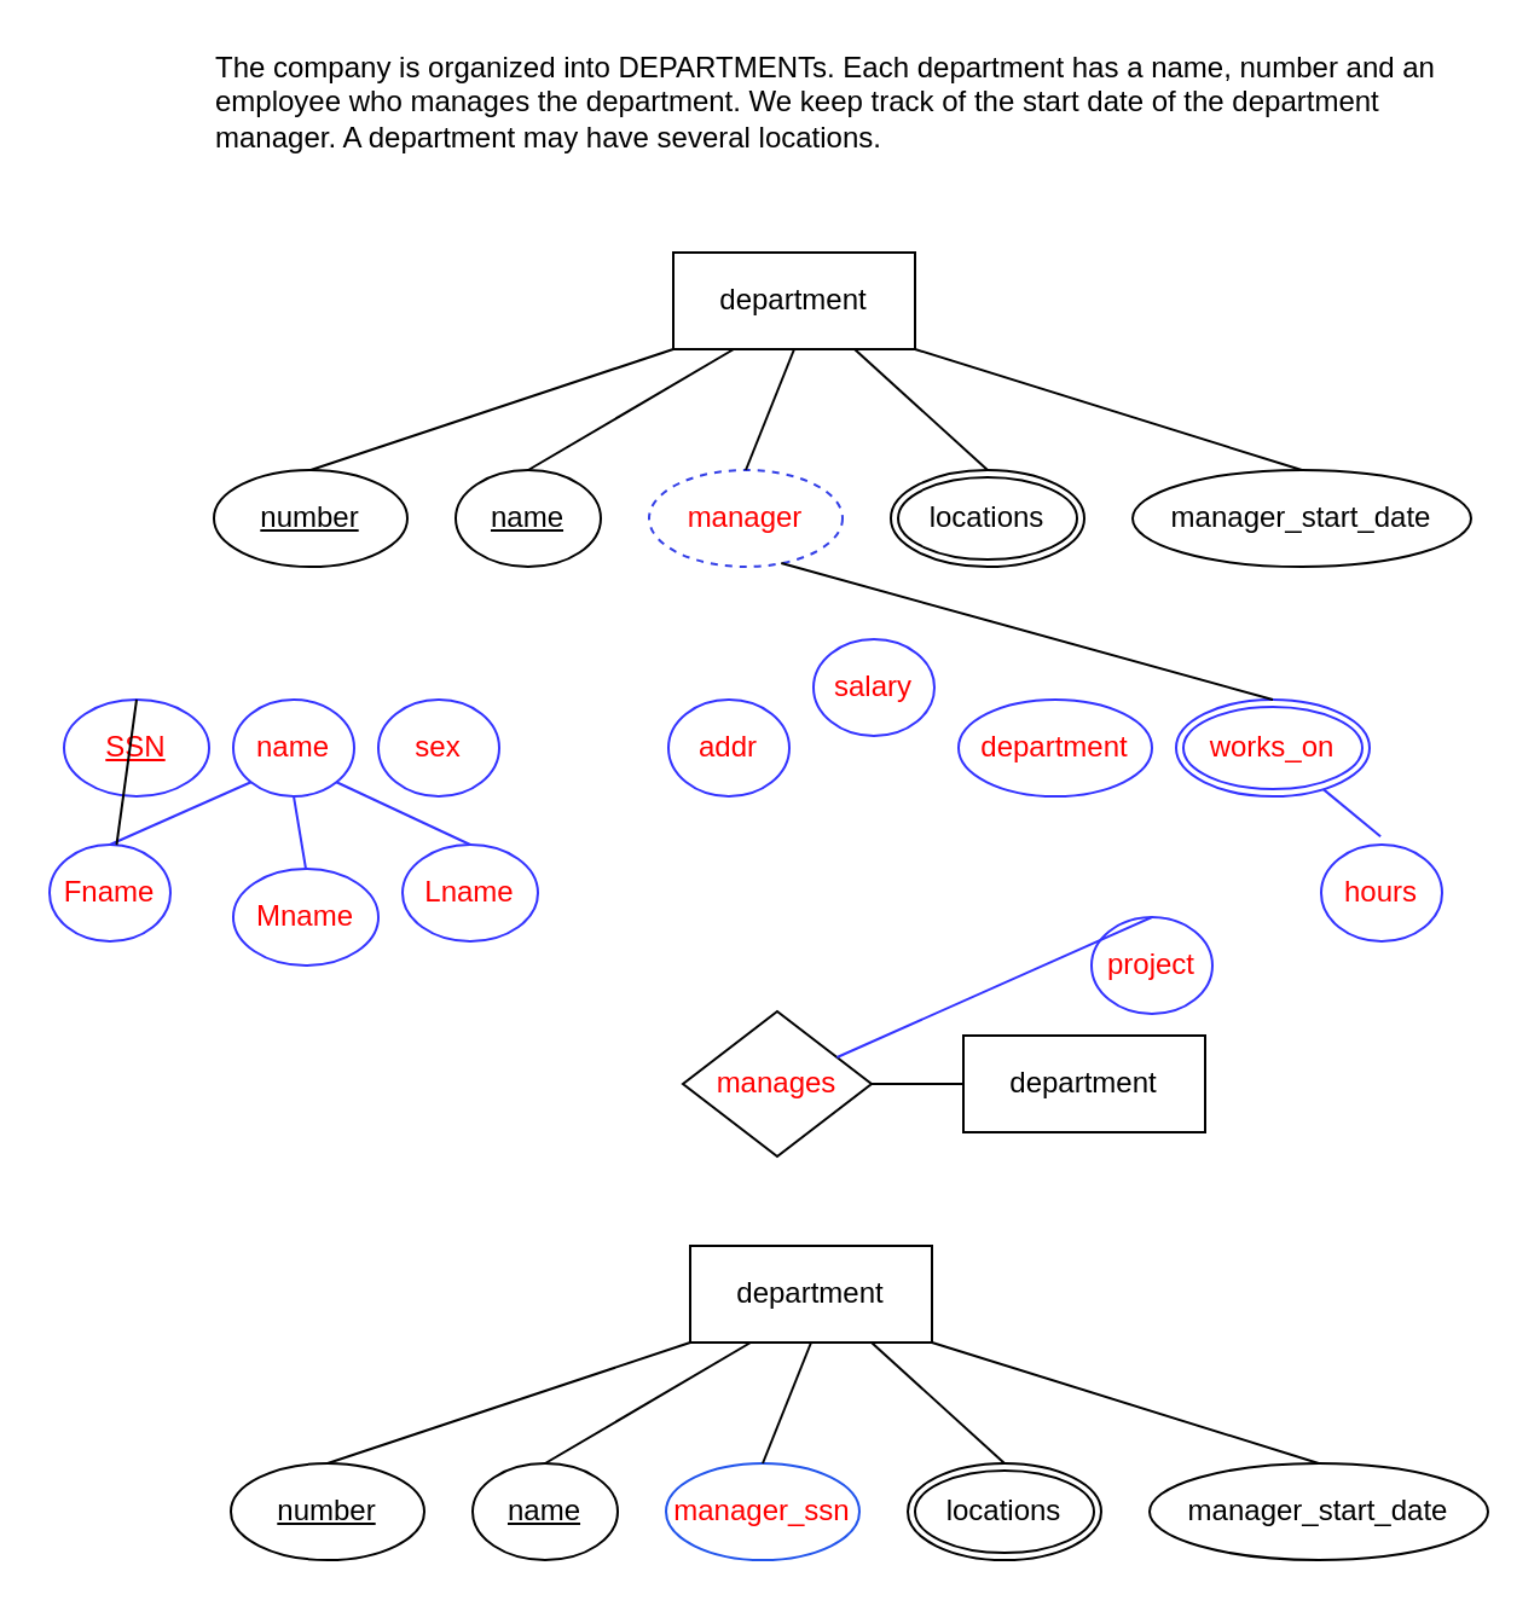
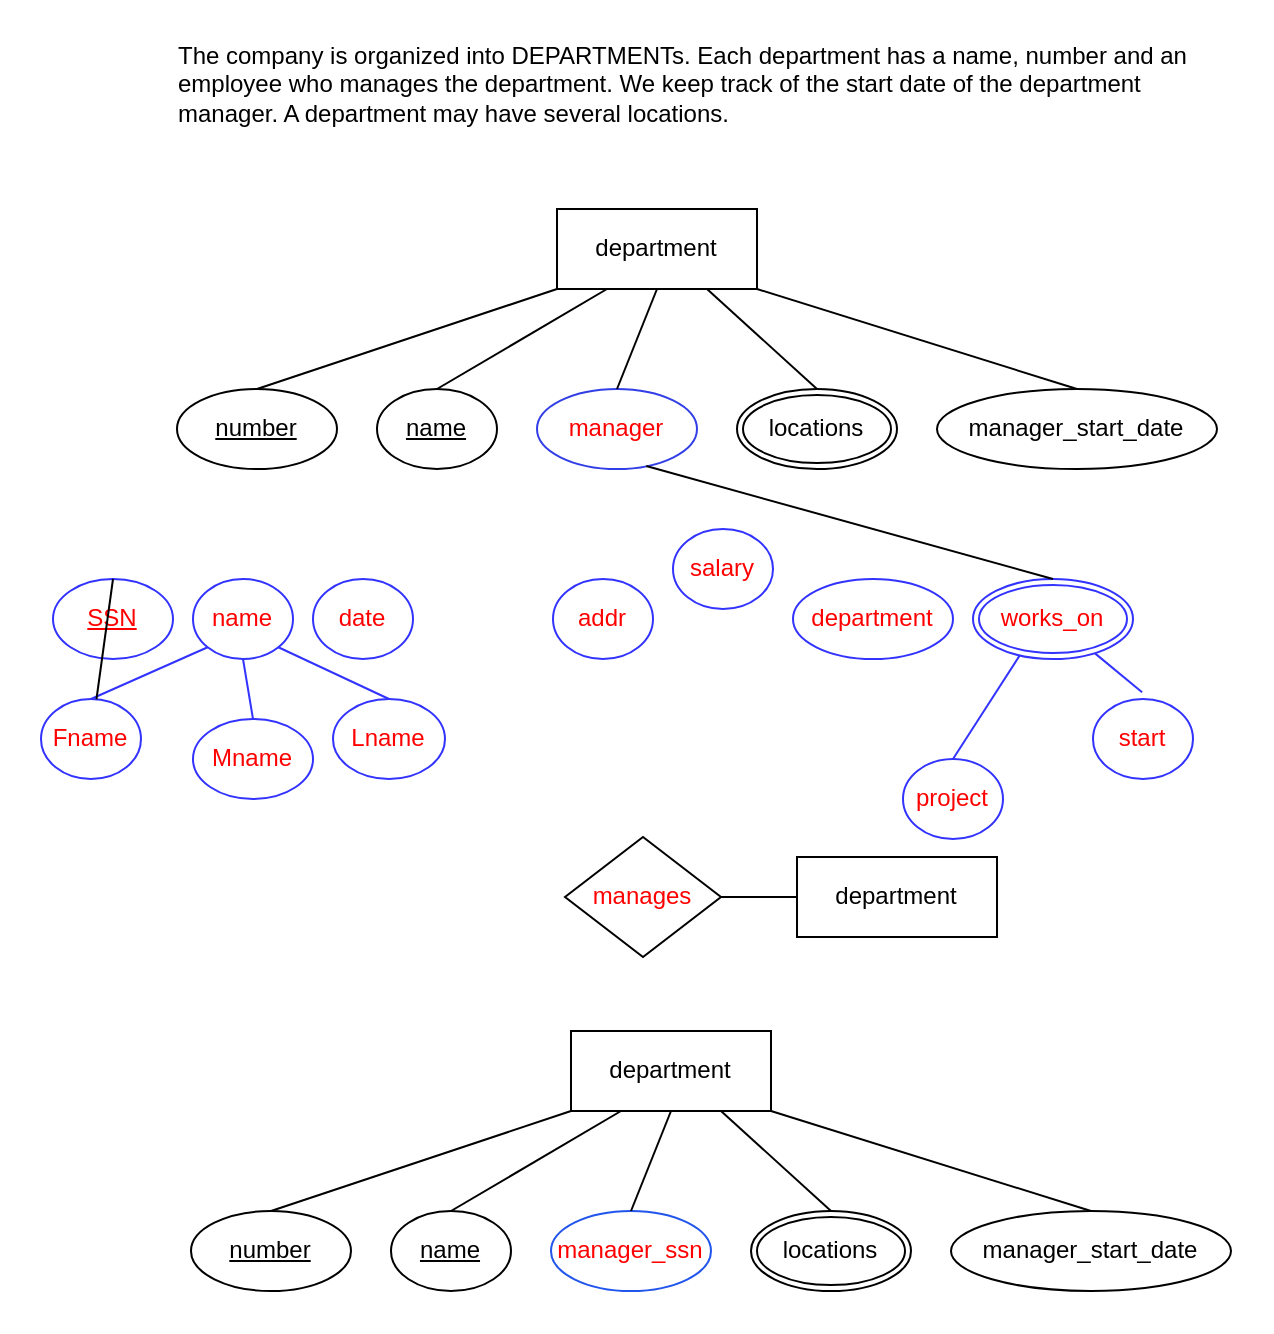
- <mxCell id="6" value="manager" style="ellipse;whiteSpace=wrap;html=1;align=center;strokeColor=#333fe6;fontColor=#ff0000;dashed=1;" parent="1" vertex="1"><mxGeometry x="268" y="194" width="80" height="40" as="geometry" /></mxCell>
+ <mxCell id="6" value="manager" style="ellipse;whiteSpace=wrap;html=1;align=center;strokeColor=#333fe6;fontColor=#ff0000;" parent="1" vertex="1"><mxGeometry x="268" y="194" width="80" height="40" as="geometry" /></mxCell>
- <mxCell id="24" value="sex" style="ellipse;whiteSpace=wrap;html=1;align=center;strokeColor=#3333FF;fontColor=#ff0000;" vertex="1" parent="1"><mxGeometry x="156" y="289" width="50" height="40" as="geometry" /></mxCell>
+ <mxCell id="24" value="date" style="ellipse;whiteSpace=wrap;html=1;align=center;strokeColor=#3333FF;fontColor=#ff0000;" vertex="1" parent="1"><mxGeometry x="156" y="289" width="50" height="40" as="geometry" /></mxCell>
- <mxCell id="27" value="hours" style="ellipse;whiteSpace=wrap;html=1;align=center;strokeColor=#3333FF;fontColor=#ff0000;" vertex="1" parent="1"><mxGeometry x="546" y="349" width="50" height="40" as="geometry" /></mxCell>
+ <mxCell id="27" value="start" style="ellipse;whiteSpace=wrap;html=1;align=center;strokeColor=#3333FF;fontColor=#ff0000;" vertex="1" parent="1"><mxGeometry x="546" y="349" width="50" height="40" as="geometry" /></mxCell>
- <mxCell id="32" value="" style="endArrow=none;html=1;rounded=0;exitX=0.5;exitY=0;exitDx=0;exitDy=0;strokeColor=#3333FF;fontColor=#ff0000;" edge="1" parent="1" source="28" target="15"><mxGeometry width="50" height="50" relative="1" as="geometry"><mxPoint x="116" y="349" as="sourcePoint" /><mxPoint x="326" y="309" as="targetPoint" /></mxGeometry></mxCell>
+ <mxCell id="32" value="" style="endArrow=none;html=1;rounded=0;exitX=0.5;exitY=0;exitDx=0;exitDy=0;entryX=0.291;entryY=0.958;entryDx=0;entryDy=0;entryPerimeter=0;strokeColor=#3333FF;fontColor=#ff0000;" edge="1" parent="1" source="28" target="18"><mxGeometry width="50" height="50" relative="1" as="geometry"><mxPoint x="116" y="349" as="sourcePoint" /><mxPoint x="326" y="309" as="targetPoint" /></mxGeometry></mxCell>
